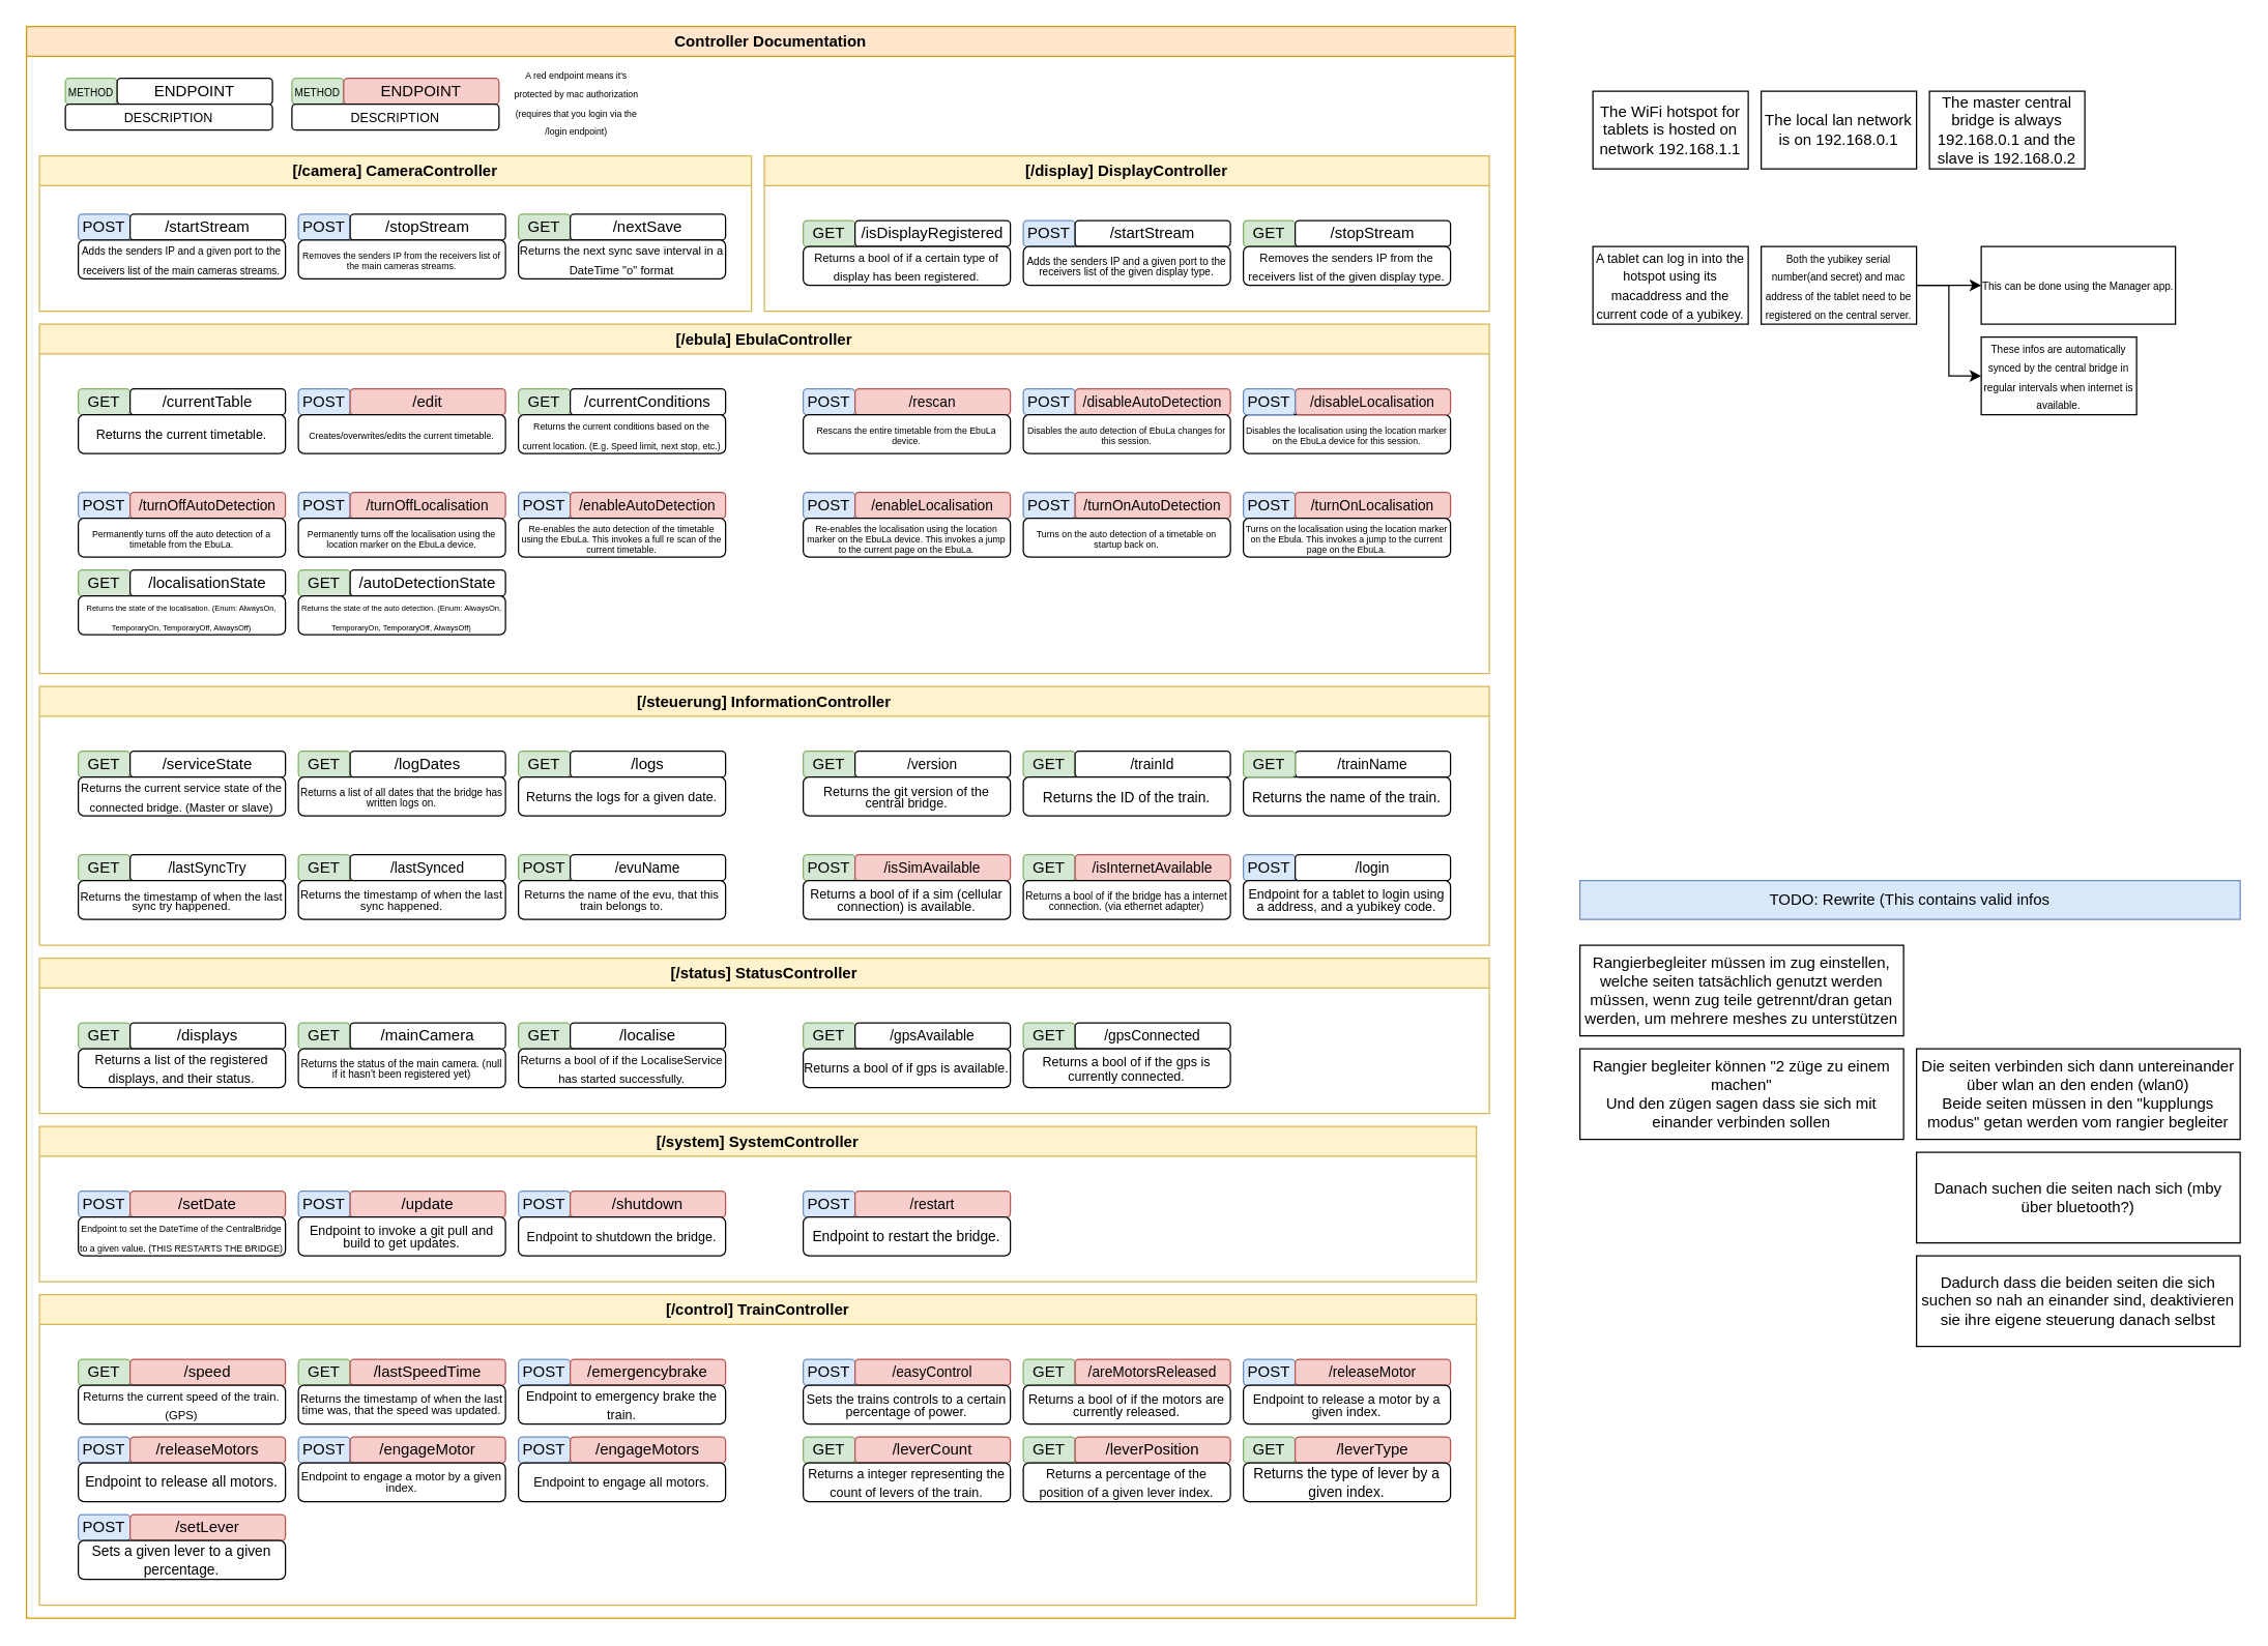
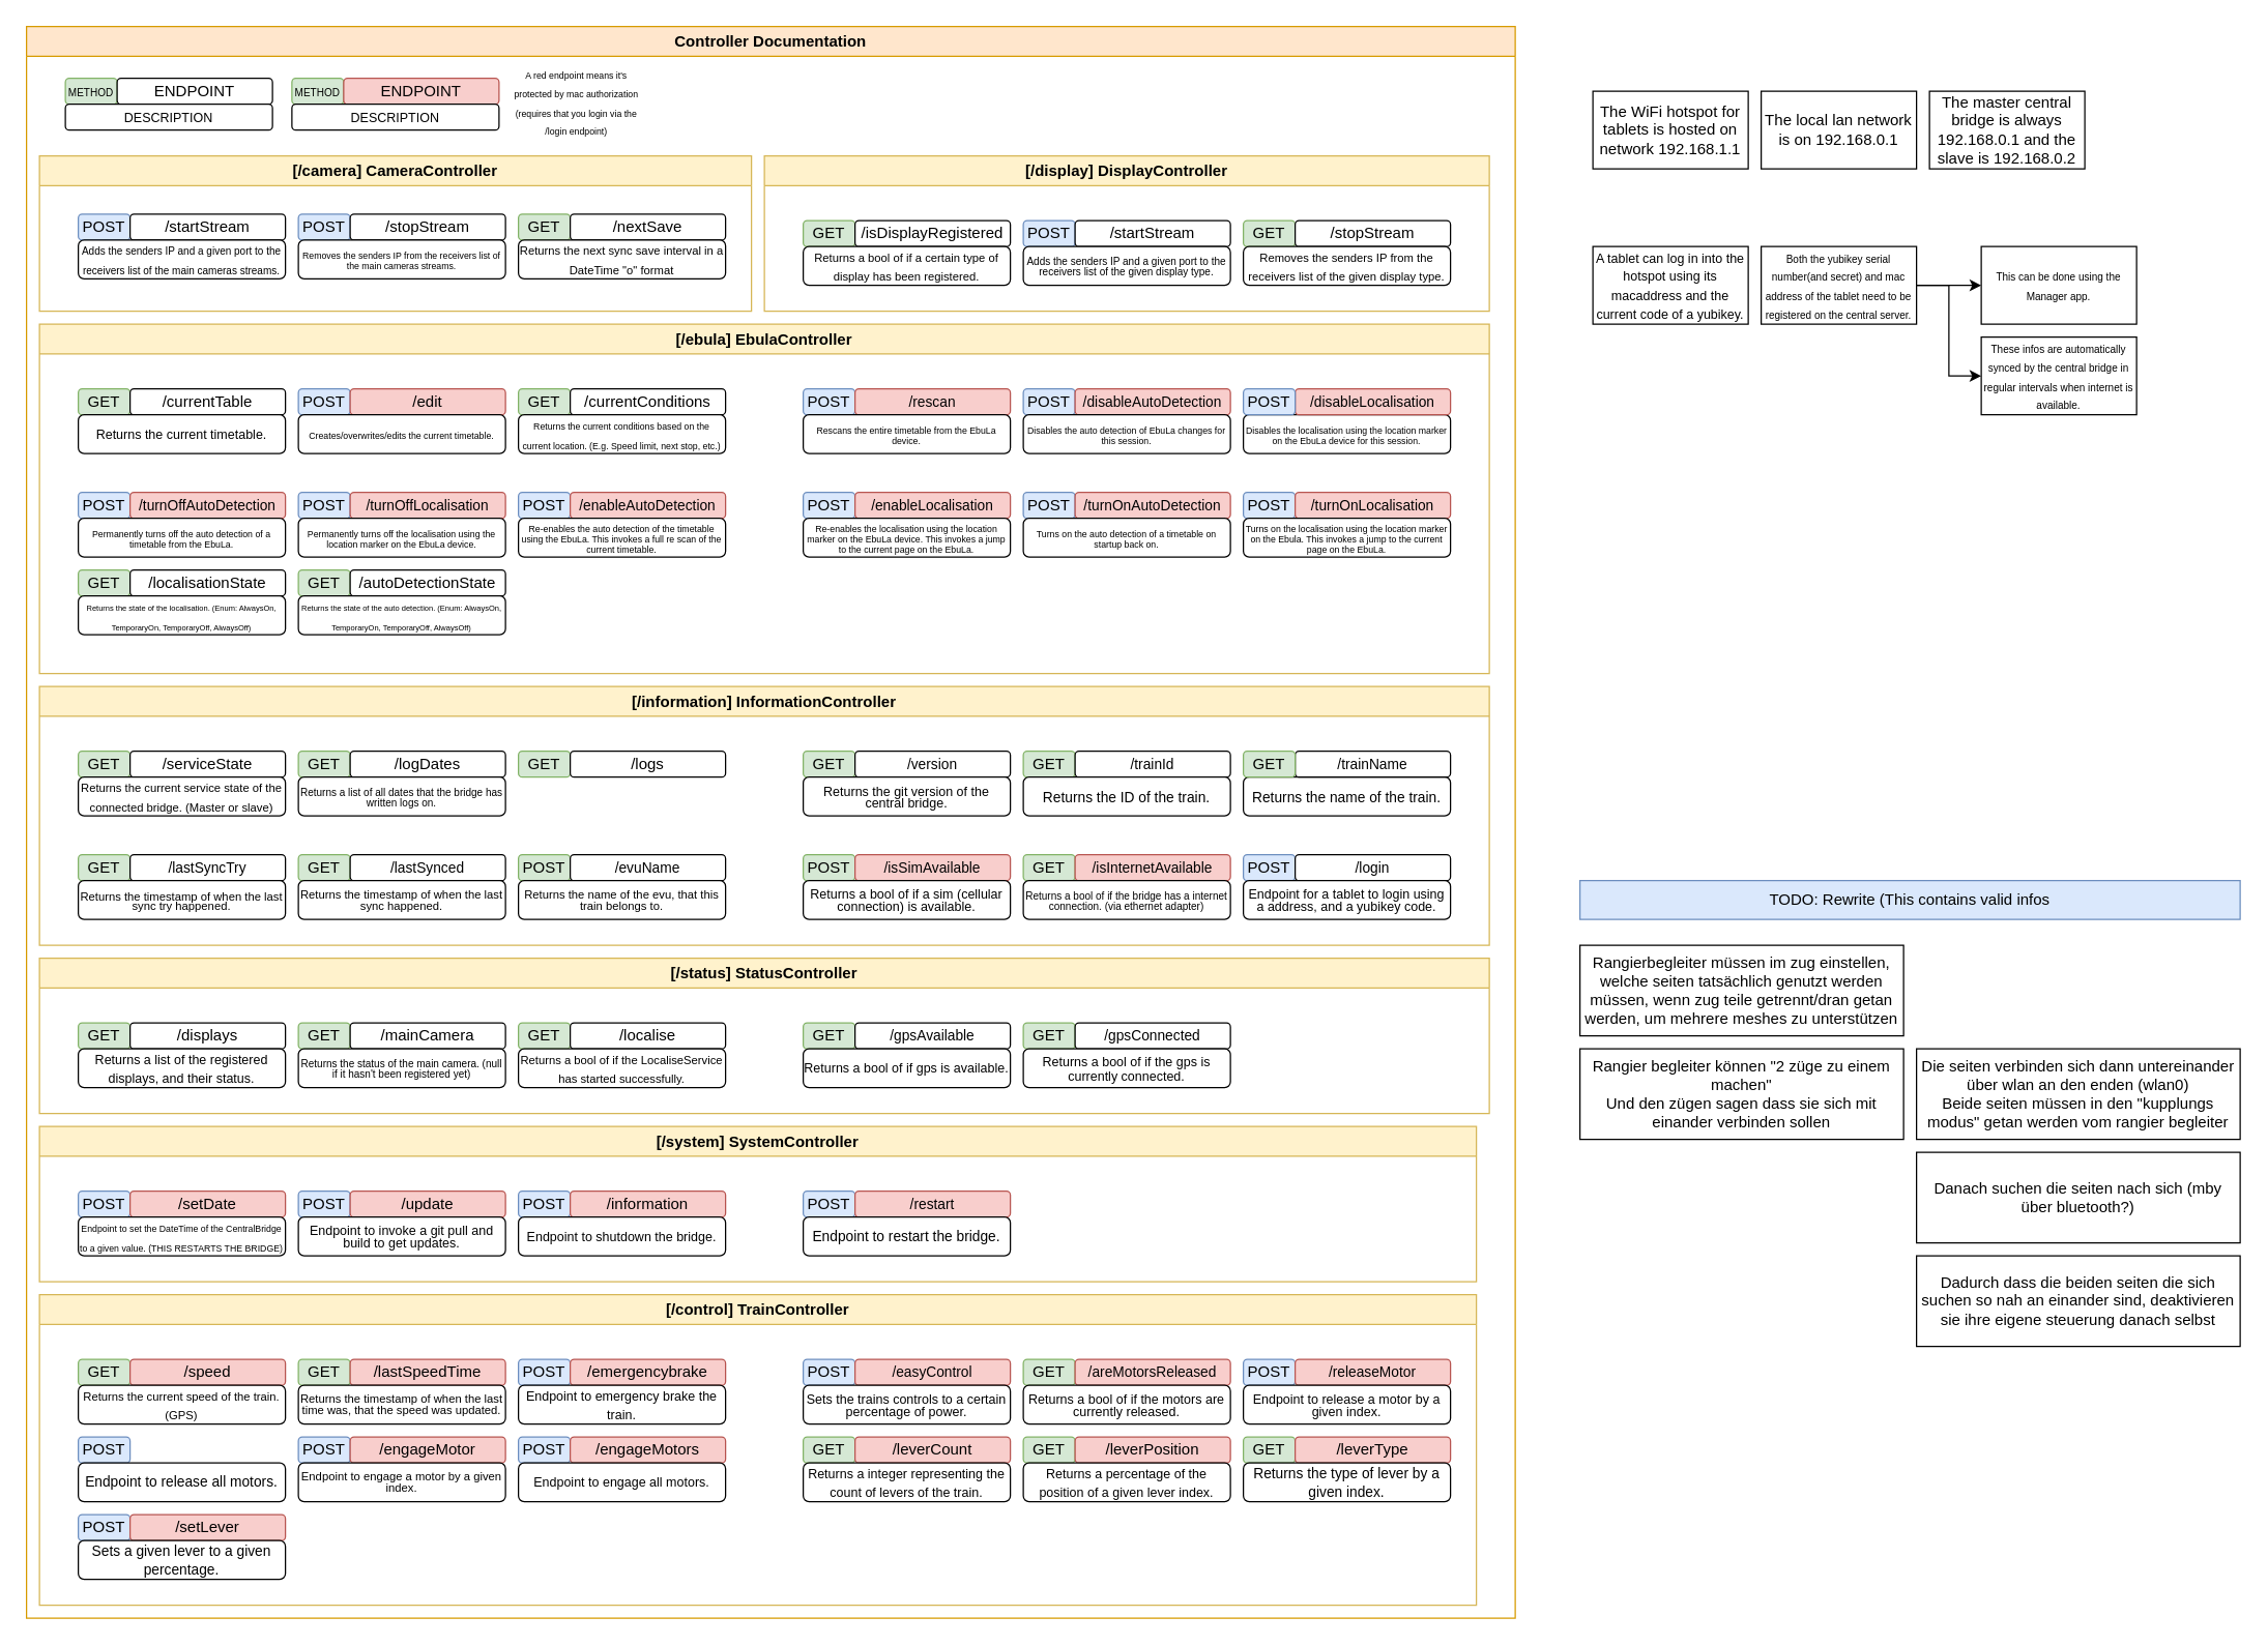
- <mxCell id="191" value="&lt;font style=&quot;line-height: 80%; font-size: 8px;&quot;&gt;This can be done using the Manager app.&lt;/font&gt;" style="rounded=0;whiteSpace=wrap;html=1;" parent="1" vertex="1"><mxGeometry x="1530" y="190" width="150" height="60" as="geometry" /></mxCell>
+ <mxCell id="191" value="&lt;font style=&quot;line-height: 80%; font-size: 8px;&quot;&gt;This can be done using the Manager app.&lt;/font&gt;" style="rounded=0;whiteSpace=wrap;html=1;" parent="1" vertex="1"><mxGeometry x="1530" y="190" width="120" height="60" as="geometry" /></mxCell>
- <mxCell id="74" value="[/steuerung] InformationController" style="swimlane;whiteSpace=wrap;html=1;fillColor=#fff2cc;strokeColor=#d6b656;" parent="7" vertex="1"><mxGeometry x="10" y="510" width="1120" height="200" as="geometry" /></mxCell>
+ <mxCell id="74" value="[/information] InformationController" style="swimlane;whiteSpace=wrap;html=1;fillColor=#fff2cc;strokeColor=#d6b656;" parent="7" vertex="1"><mxGeometry x="10" y="510" width="1120" height="200" as="geometry" /></mxCell>
- <mxCell id="83" value="&lt;font style=&quot;line-height: 70%; font-size: 10px;&quot;&gt;Returns the logs for a given date.&lt;/font&gt;" style="rounded=1;whiteSpace=wrap;html=1;" parent="74" vertex="1"><mxGeometry x="370" y="70" width="160" height="30" as="geometry" /></mxCell>
- <mxCell id="135" value="/shutdown" style="rounded=1;whiteSpace=wrap;html=1;fillColor=#f8cecc;strokeColor=#b85450;" parent="127" vertex="1"><mxGeometry x="410" y="50" width="120" height="20" as="geometry" /></mxCell>
+ <mxCell id="135" value="/information" style="rounded=1;whiteSpace=wrap;html=1;fillColor=#f8cecc;strokeColor=#b85450;" parent="127" vertex="1"><mxGeometry x="410" y="50" width="120" height="20" as="geometry" /></mxCell>
- <mxCell id="164" value="/releaseMotors" style="rounded=1;whiteSpace=wrap;html=1;fillColor=#f8cecc;strokeColor=#b85450;" parent="144" vertex="1"><mxGeometry x="70" y="110" width="120" height="20" as="geometry" /></mxCell>
